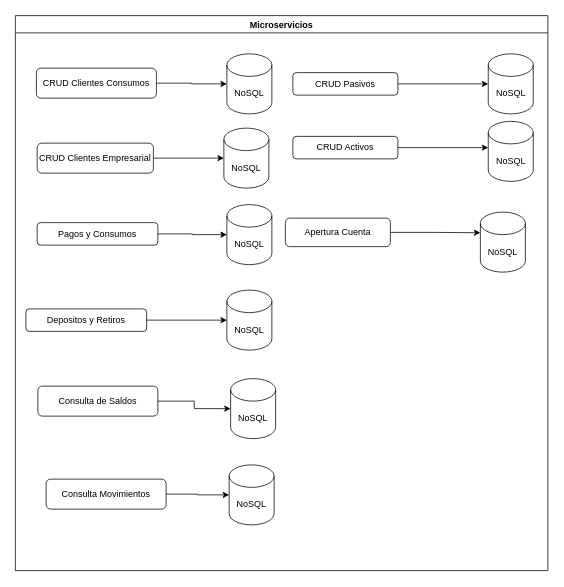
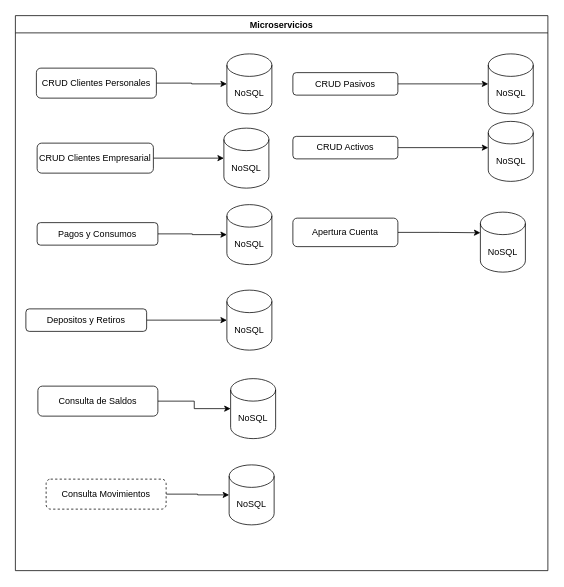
- <mxCell id="4" value="CRUD Clientes Consumos" style="rounded=1;whiteSpace=wrap;html=1;" vertex="1" parent="2"><mxGeometry x="28" y="70" width="160" height="40" as="geometry" /></mxCell>
+ <mxCell id="4" value="CRUD Clientes Personales" style="rounded=1;whiteSpace=wrap;html=1;" vertex="1" parent="2"><mxGeometry x="28" y="70" width="160" height="40" as="geometry" /></mxCell>
- <mxCell id="26" value="Apertura Cuenta" style="rounded=1;whiteSpace=wrap;html=1;" vertex="1" parent="2"><mxGeometry x="360" y="270" width="140" height="38" as="geometry" /></mxCell>
+ <mxCell id="26" value="Apertura Cuenta" style="rounded=1;whiteSpace=wrap;html=1;" vertex="1" parent="2"><mxGeometry x="370" y="270" width="140" height="38" as="geometry" /></mxCell>
- <mxCell id="10" value="Consulta Movimientos" style="rounded=1;whiteSpace=wrap;html=1;" vertex="1" parent="2"><mxGeometry x="41" y="618" width="160" height="40" as="geometry" /></mxCell>
+ <mxCell id="10" value="Consulta Movimientos" style="rounded=1;whiteSpace=wrap;html=1;dashed=1;" vertex="1" parent="2"><mxGeometry x="41" y="618" width="160" height="40" as="geometry" /></mxCell>
